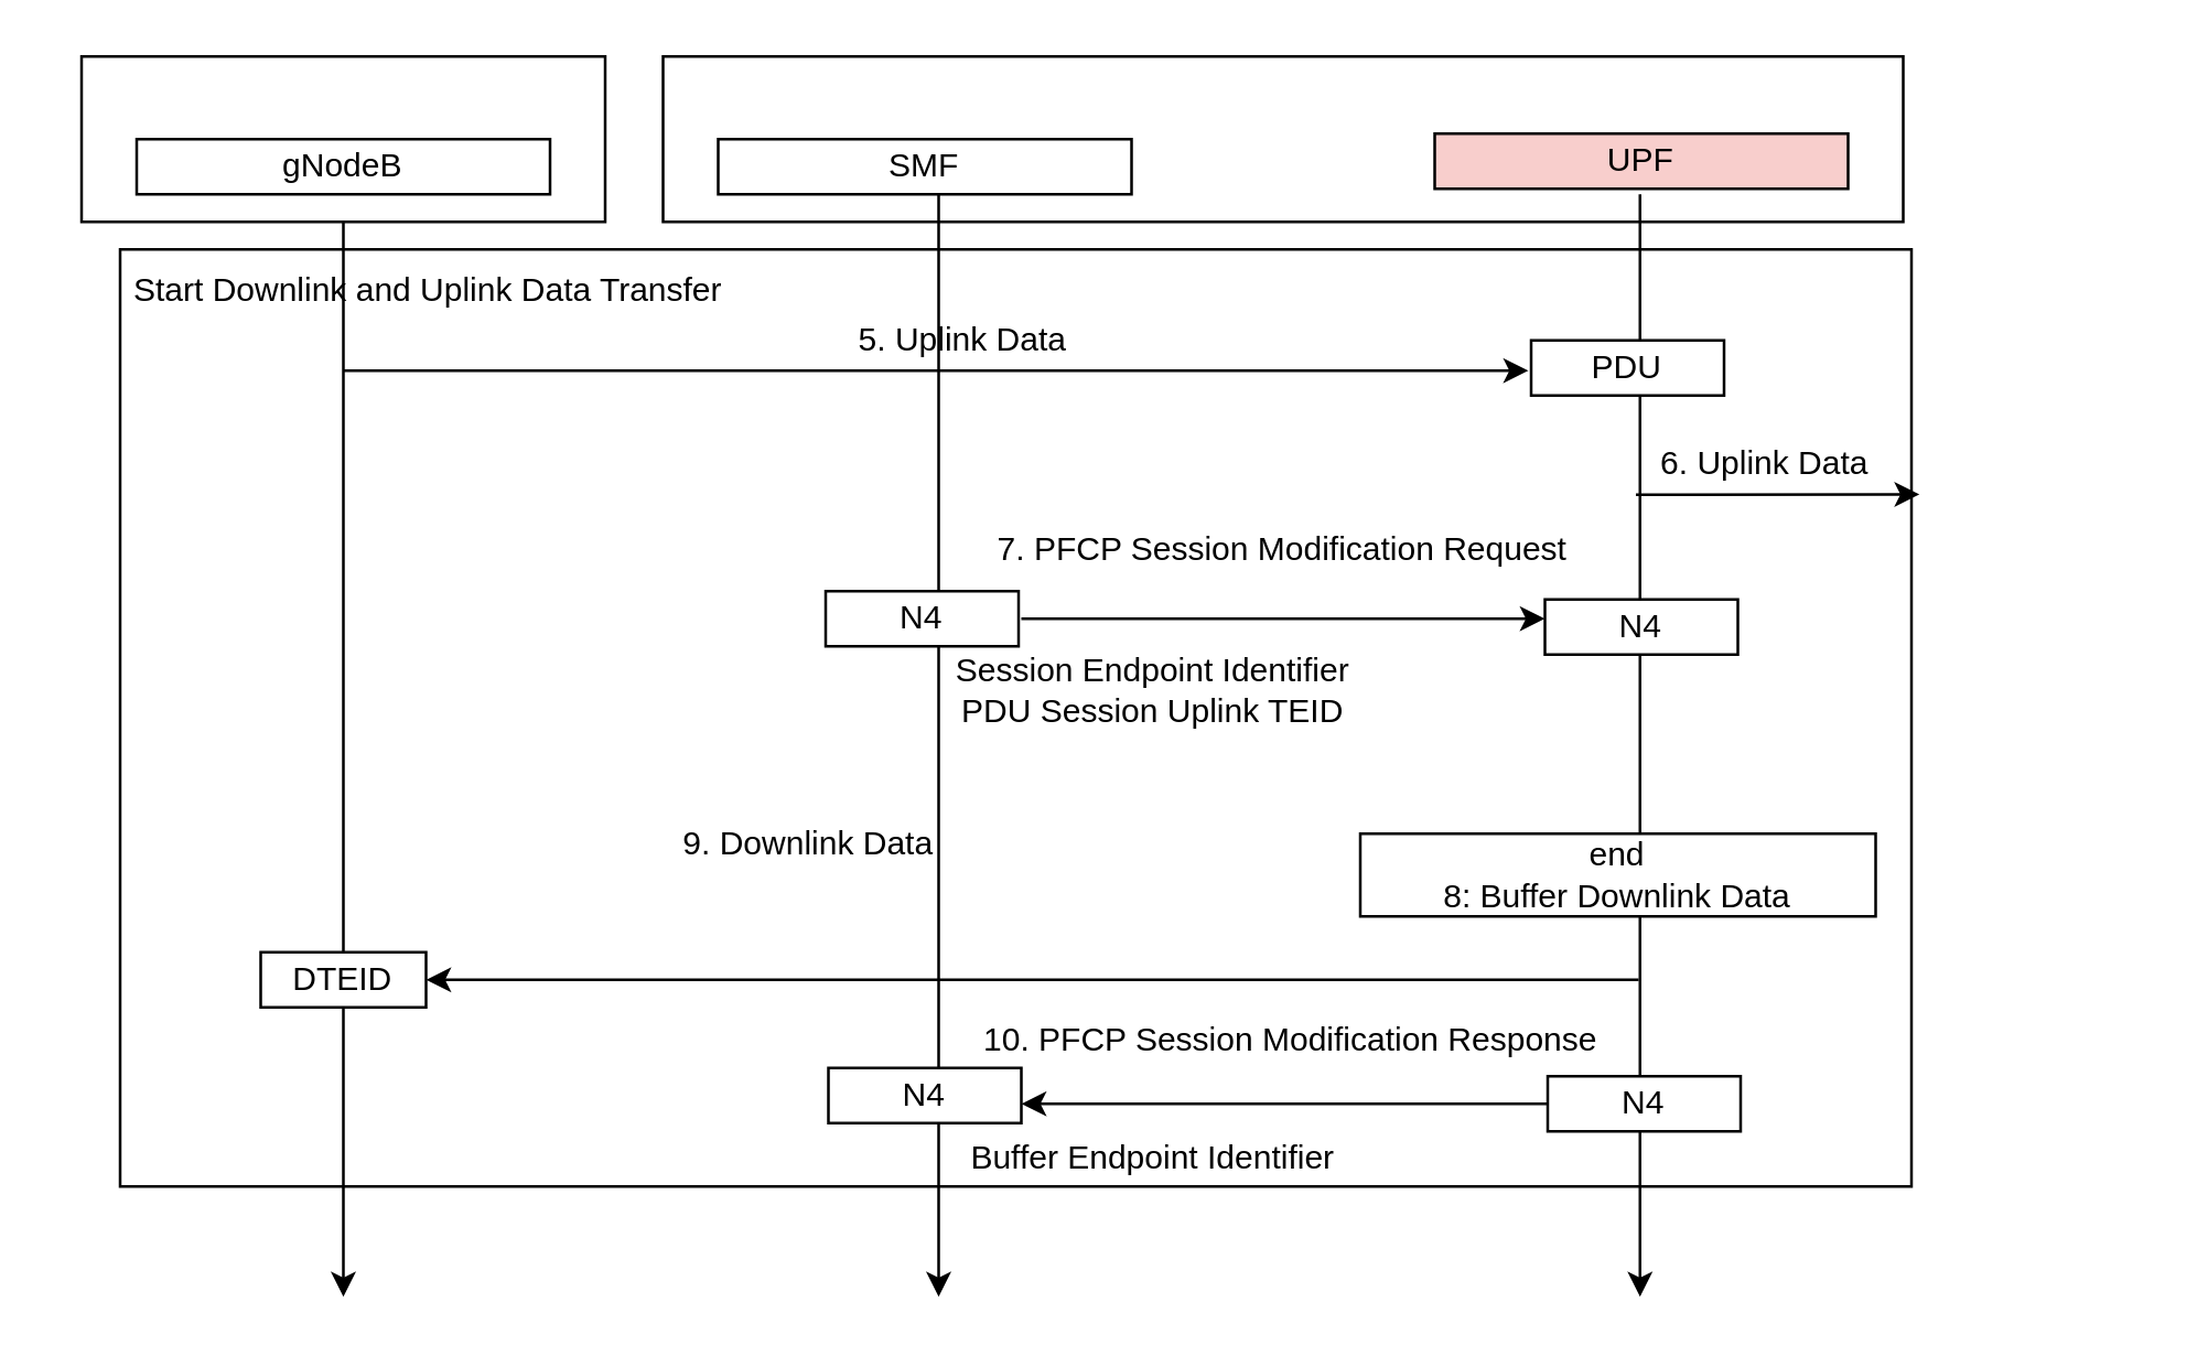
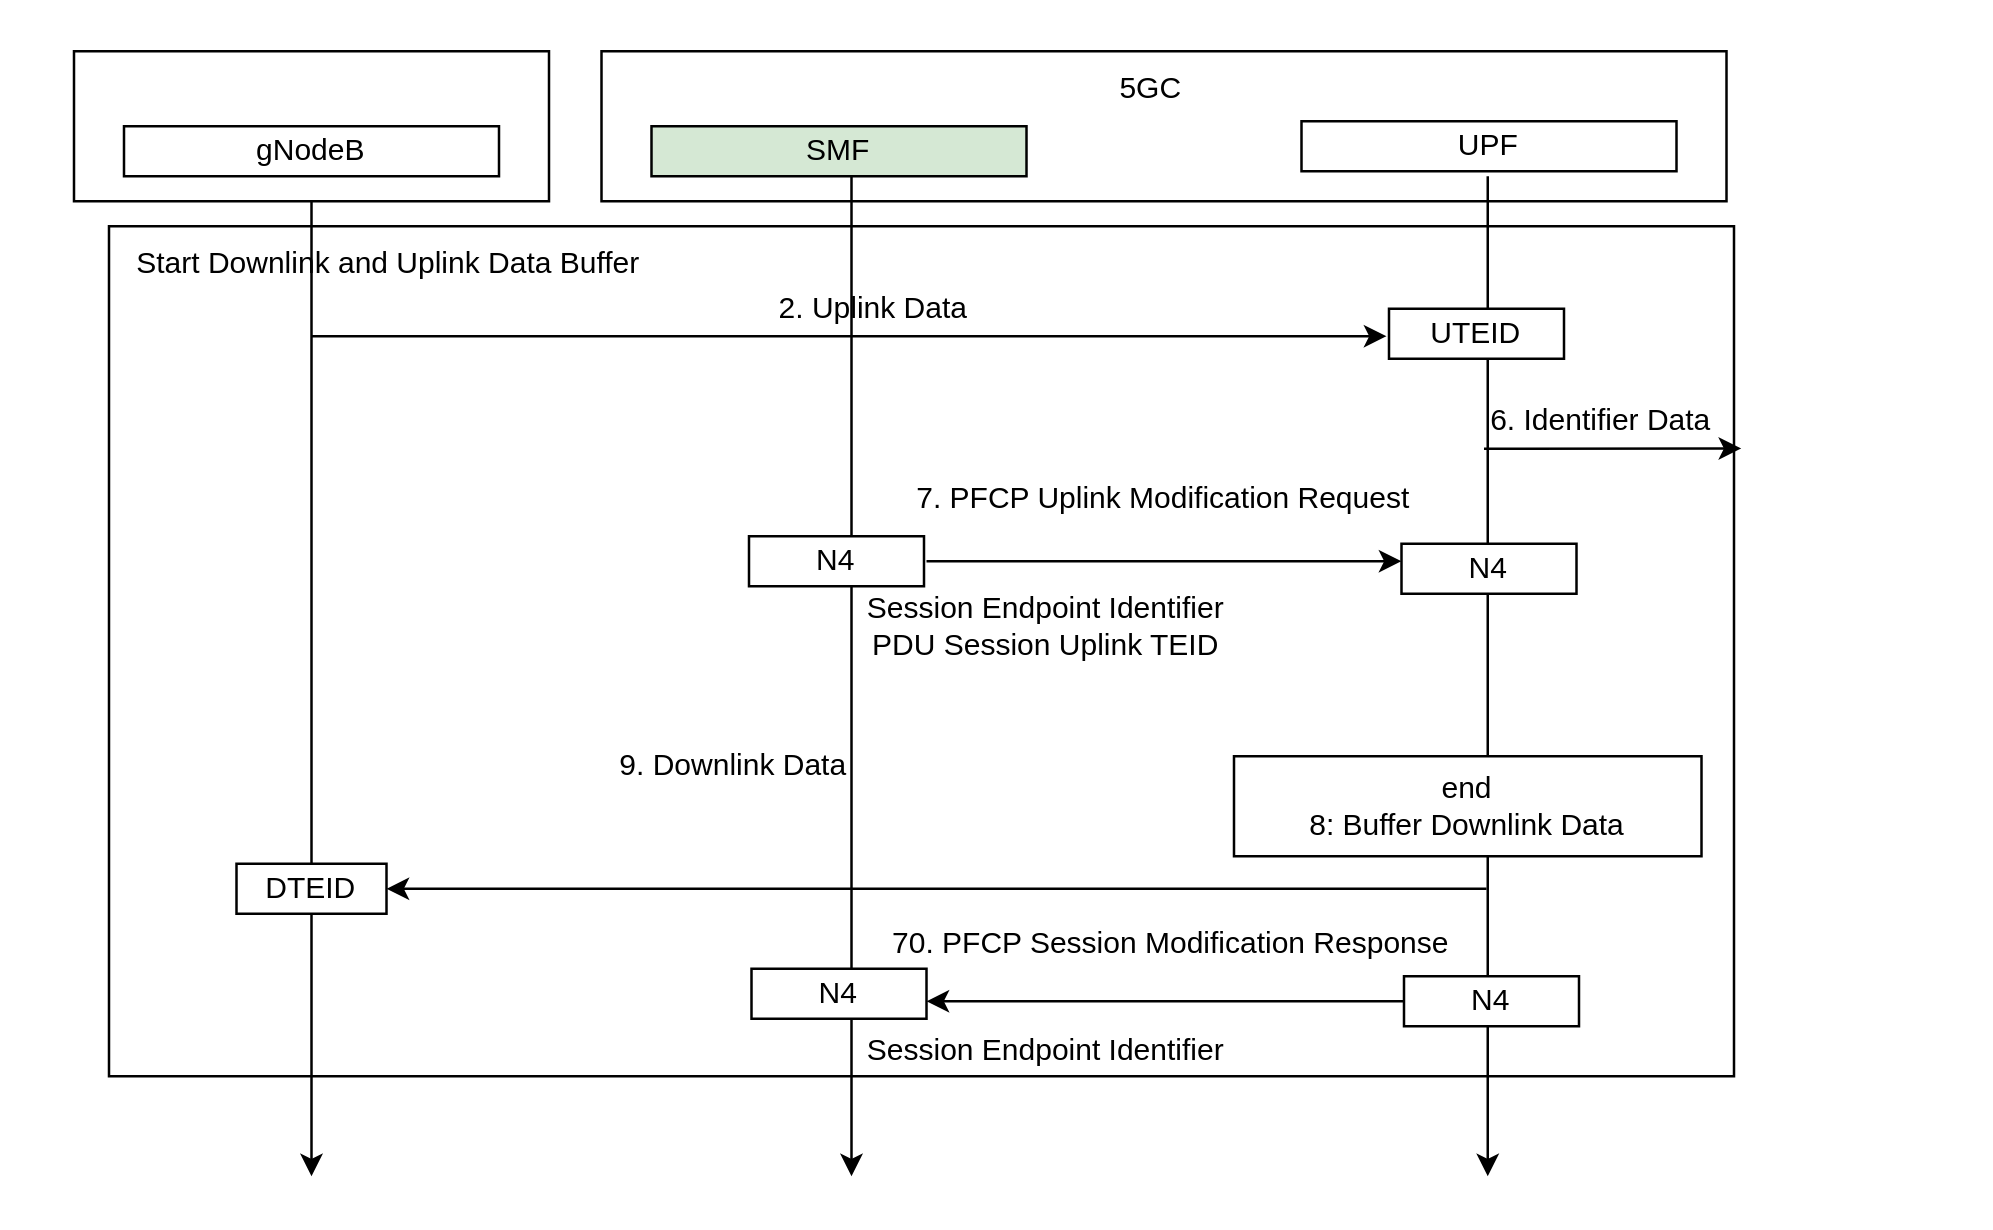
+ <mxCell id="7" value="5GC" style="text;html=1;strokeColor=none;fillColor=none;align=center;verticalAlign=middle;whiteSpace=wrap;rounded=0;" vertex="1" parent="1"><mxGeometry x="410" y="20" width="100" height="30" as="geometry" /></mxCell>
- <mxCell id="9" value="UPF" style="rounded=0;whiteSpace=wrap;html=1;fillColor=#f8cecc;" vertex="1" parent="1"><mxGeometry x="520" y="48" width="150" height="20" as="geometry" /></mxCell>
+ <mxCell id="9" value="UPF" style="rounded=0;whiteSpace=wrap;html=1;" vertex="1" parent="1"><mxGeometry x="520" y="48" width="150" height="20" as="geometry" /></mxCell>
- <mxCell id="8" value="SMF" style="rounded=0;whiteSpace=wrap;html=1;" vertex="1" parent="1"><mxGeometry x="260" y="50" width="150" height="20" as="geometry" /></mxCell>
+ <mxCell id="8" value="SMF" style="rounded=0;whiteSpace=wrap;html=1;fillColor=#d5e8d4;" vertex="1" parent="1"><mxGeometry x="260" y="50" width="150" height="20" as="geometry" /></mxCell>
- <mxCell id="23" value="Start Downlink and Uplink Data Transfer" style="text;html=1;strokeColor=none;fillColor=none;align=center;verticalAlign=middle;whiteSpace=wrap;rounded=0;" vertex="1" parent="1"><mxGeometry x="20" y="90" width="270" height="30" as="geometry" /></mxCell>
+ <mxCell id="23" value="Start Downlink and Uplink Data Buffer" style="text;html=1;strokeColor=none;fillColor=none;align=center;verticalAlign=middle;whiteSpace=wrap;rounded=0;" vertex="1" parent="1"><mxGeometry x="20" y="90" width="270" height="30" as="geometry" /></mxCell>
- <mxCell id="29" value="5. Uplink Data" style="text;html=1;strokeColor=none;fillColor=none;align=center;verticalAlign=middle;whiteSpace=wrap;rounded=0;" vertex="1" parent="1"><mxGeometry x="214" y="108" width="270" height="30" as="geometry" /></mxCell>
+ <mxCell id="29" value="2. Uplink Data" style="text;html=1;strokeColor=none;fillColor=none;align=center;verticalAlign=middle;whiteSpace=wrap;rounded=0;" vertex="1" parent="1"><mxGeometry x="214" y="108" width="270" height="30" as="geometry" /></mxCell>
- <mxCell id="27" value="PDU" style="rounded=0;whiteSpace=wrap;html=1;" vertex="1" parent="1"><mxGeometry x="555" y="123" width="70" height="20" as="geometry" /></mxCell>
+ <mxCell id="27" value="UTEID" style="rounded=0;whiteSpace=wrap;html=1;" vertex="1" parent="1"><mxGeometry x="555" y="123" width="70" height="20" as="geometry" /></mxCell>
- <mxCell id="31" value="6. Uplink Data" style="text;html=1;strokeColor=none;fillColor=none;align=center;verticalAlign=middle;whiteSpace=wrap;rounded=0;" vertex="1" parent="1"><mxGeometry x="505" y="153" width="270" height="30" as="geometry" /></mxCell>
+ <mxCell id="31" value="6. Identifier Data" style="text;html=1;strokeColor=none;fillColor=none;align=center;verticalAlign=middle;whiteSpace=wrap;rounded=0;" vertex="1" parent="1"><mxGeometry x="505" y="153" width="270" height="30" as="geometry" /></mxCell>
- <mxCell id="20" value="7. PFCP Session Modification Request" style="text;html=1;strokeColor=none;fillColor=none;align=center;verticalAlign=middle;whiteSpace=wrap;rounded=0;" vertex="1" parent="1"><mxGeometry x="330" y="184" width="270" height="30" as="geometry" /></mxCell>
+ <mxCell id="20" value="7. PFCP Uplink Modification Request" style="text;html=1;strokeColor=none;fillColor=none;align=center;verticalAlign=middle;whiteSpace=wrap;rounded=0;" vertex="1" parent="1"><mxGeometry x="330" y="184" width="270" height="30" as="geometry" /></mxCell>
- <mxCell id="16" value="end&lt;br&gt;8: Buffer Downlink Data" style="rounded=0;whiteSpace=wrap;html=1;" vertex="1" parent="1"><mxGeometry x="493" y="302" width="187" height="30" as="geometry" /></mxCell>
+ <mxCell id="16" value="end&lt;br&gt;8: Buffer Downlink Data" style="rounded=0;whiteSpace=wrap;html=1;" vertex="1" parent="1"><mxGeometry x="493" y="302" width="187" height="40" as="geometry" /></mxCell>
- <mxCell id="19" value="10. PFCP Session Modification Response" style="text;html=1;strokeColor=none;fillColor=none;align=center;verticalAlign=middle;whiteSpace=wrap;rounded=0;" vertex="1" parent="1"><mxGeometry x="333" y="362" width="270" height="30" as="geometry" /></mxCell>
+ <mxCell id="19" value="70. PFCP Session Modification Response" style="text;html=1;strokeColor=none;fillColor=none;align=center;verticalAlign=middle;whiteSpace=wrap;rounded=0;" vertex="1" parent="1"><mxGeometry x="333" y="362" width="270" height="30" as="geometry" /></mxCell>
- <mxCell id="22" value="Buffer Endpoint Identifier&lt;br&gt;" style="text;html=1;strokeColor=none;fillColor=none;align=center;verticalAlign=middle;whiteSpace=wrap;rounded=0;" vertex="1" parent="1"><mxGeometry x="283" y="412" width="270" height="15" as="geometry" /></mxCell>
+ <mxCell id="22" value="Session Endpoint Identifier&lt;br&gt;" style="text;html=1;strokeColor=none;fillColor=none;align=center;verticalAlign=middle;whiteSpace=wrap;rounded=0;" vertex="1" parent="1"><mxGeometry x="283" y="412" width="270" height="15" as="geometry" /></mxCell>
